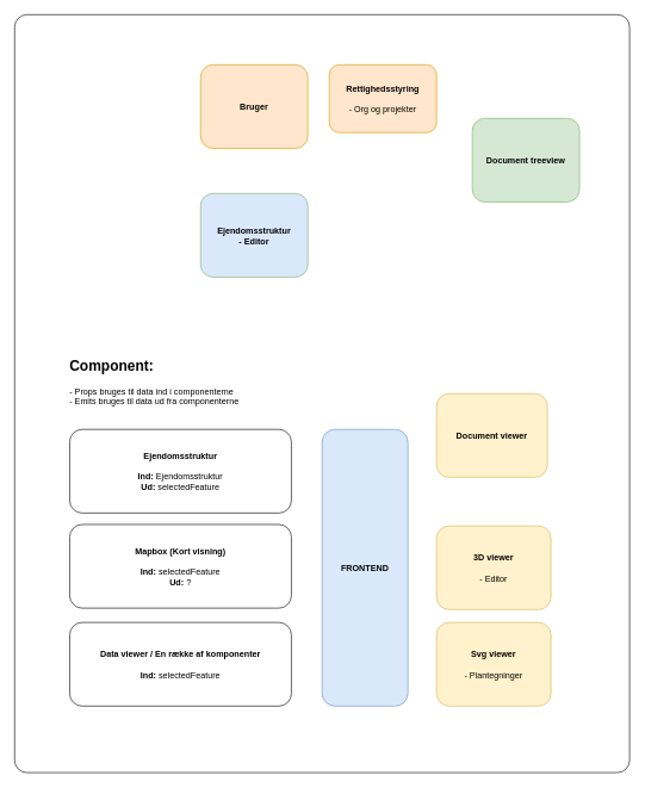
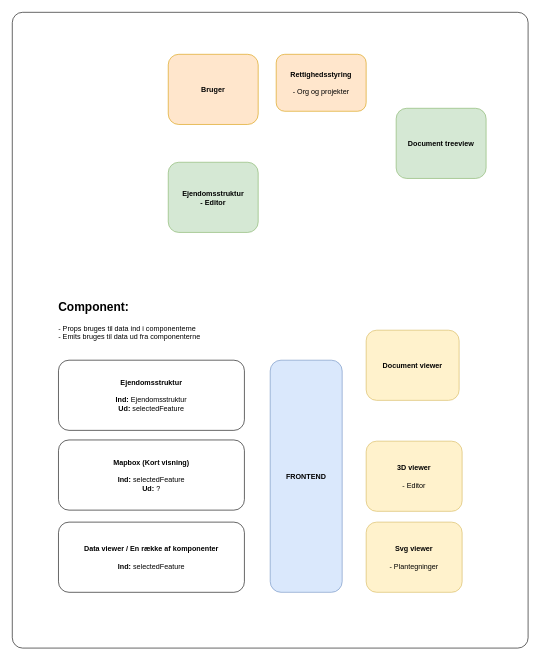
- <mxCell id="9" value="Document treeview" style="rounded=1;whiteSpace=wrap;html=1;align=center;fillColor=#d5e8d4;strokeColor=#82b366;fontStyle=1" parent="1" vertex="1"><mxGeometry x="660" y="165" width="150" height="117" as="geometry" /></mxCell>
+ <mxCell id="9" value="Document treeview" style="rounded=1;whiteSpace=wrap;html=1;align=center;fillColor=#d5e8d4;strokeColor=#82b366;fontStyle=1" parent="1" vertex="1"><mxGeometry x="660" y="180" width="150" height="117" as="geometry" /></mxCell>
- <mxCell id="8" value="Ejendomsstruktur &lt;br&gt;- Editor" style="rounded=1;whiteSpace=wrap;html=1;align=center;fillColor=#dae8fc;strokeColor=#82b366;fontStyle=1;" parent="1" vertex="1"><mxGeometry x="280" y="270" width="150" height="117" as="geometry" /></mxCell>
+ <mxCell id="8" value="Ejendomsstruktur &lt;br&gt;- Editor" style="rounded=1;whiteSpace=wrap;html=1;align=center;fillColor=#d5e8d4;strokeColor=#82b366;fontStyle=1" parent="1" vertex="1"><mxGeometry x="280" y="270" width="150" height="117" as="geometry" /></mxCell>
